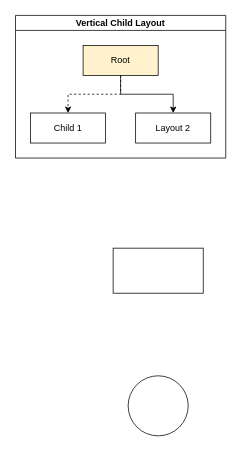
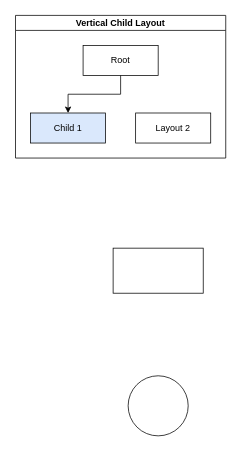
- <mxCell id="5" value="Root" style="whiteSpace=wrap;html=1;fillColor=#fff2cc;" vertex="1" parent="4"><mxGeometry x="90" y="40" width="100" height="40" as="geometry" /></mxCell>
+ <mxCell id="5" value="Root" style="whiteSpace=wrap;html=1;" vertex="1" parent="4"><mxGeometry x="90" y="40" width="100" height="40" as="geometry" /></mxCell>
- <mxCell id="7" value="" style="edgeStyle=elbowEdgeStyle;elbow=vertical;html=1;rounded=0;dashed=1;" edge="1" parent="4" source="5" target="6"><mxGeometry relative="1" as="geometry" /></mxCell>
+ <mxCell id="7" value="" style="edgeStyle=elbowEdgeStyle;elbow=vertical;html=1;rounded=0;" edge="1" parent="4" source="5" target="6"><mxGeometry relative="1" as="geometry" /></mxCell>
- <mxCell id="9" value="" style="edgeStyle=elbowEdgeStyle;elbow=vertical;html=1;rounded=0;" edge="1" parent="4" source="5" target="8"><mxGeometry relative="1" as="geometry" /></mxCell>
- <mxCell id="6" value="Child 1" style="whiteSpace=wrap;html=1;" vertex="1" parent="4"><mxGeometry x="20" y="130" width="100" height="40" as="geometry" /></mxCell>
+ <mxCell id="6" value="Child 1" style="whiteSpace=wrap;html=1;fillColor=#dae8fc;" vertex="1" parent="4"><mxGeometry x="20" y="130" width="100" height="40" as="geometry" /></mxCell>
